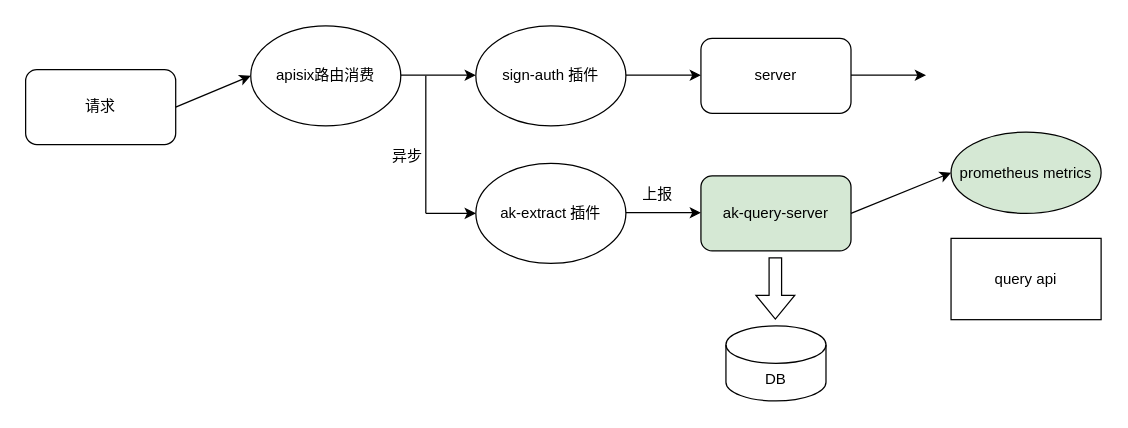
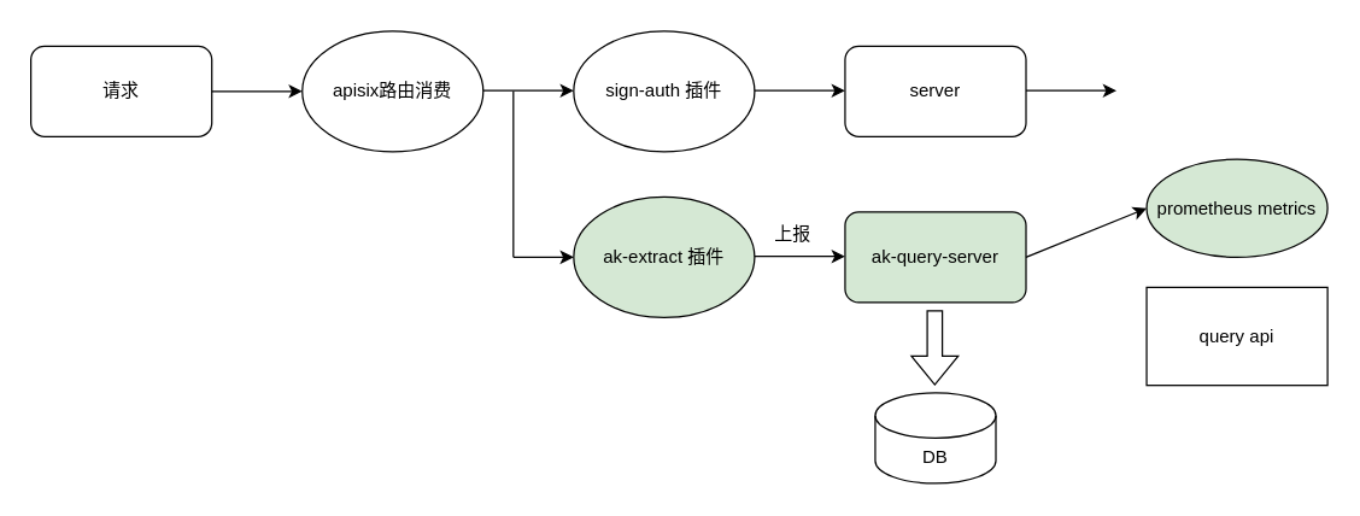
- <mxCell id="2" value="请求" style="rounded=1;whiteSpace=wrap;html=1;" parent="1" vertex="1"><mxGeometry x="20" y="55" width="120" height="60" as="geometry" /></mxCell>
+ <mxCell id="2" value="请求" style="rounded=1;whiteSpace=wrap;html=1;" parent="1" vertex="1"><mxGeometry x="20" y="30" width="120" height="60" as="geometry" /></mxCell>
- <mxCell id="15" value="异步" style="text;html=1;align=center;verticalAlign=middle;resizable=0;points=[];autosize=1;strokeColor=none;fillColor=none;" vertex="1" parent="1"><mxGeometry x="300" y="110" width="50" height="30" as="geometry" /></mxCell>
- <mxCell id="10" value="ak-extract 插件" style="ellipse;whiteSpace=wrap;html=1;" vertex="1" parent="1"><mxGeometry x="380" y="130" width="120" height="80" as="geometry" /></mxCell>
+ <mxCell id="10" value="ak-extract 插件" style="ellipse;whiteSpace=wrap;html=1;fillColor=#d5e8d4;" vertex="1" parent="1"><mxGeometry x="380" y="130" width="120" height="80" as="geometry" /></mxCell>
